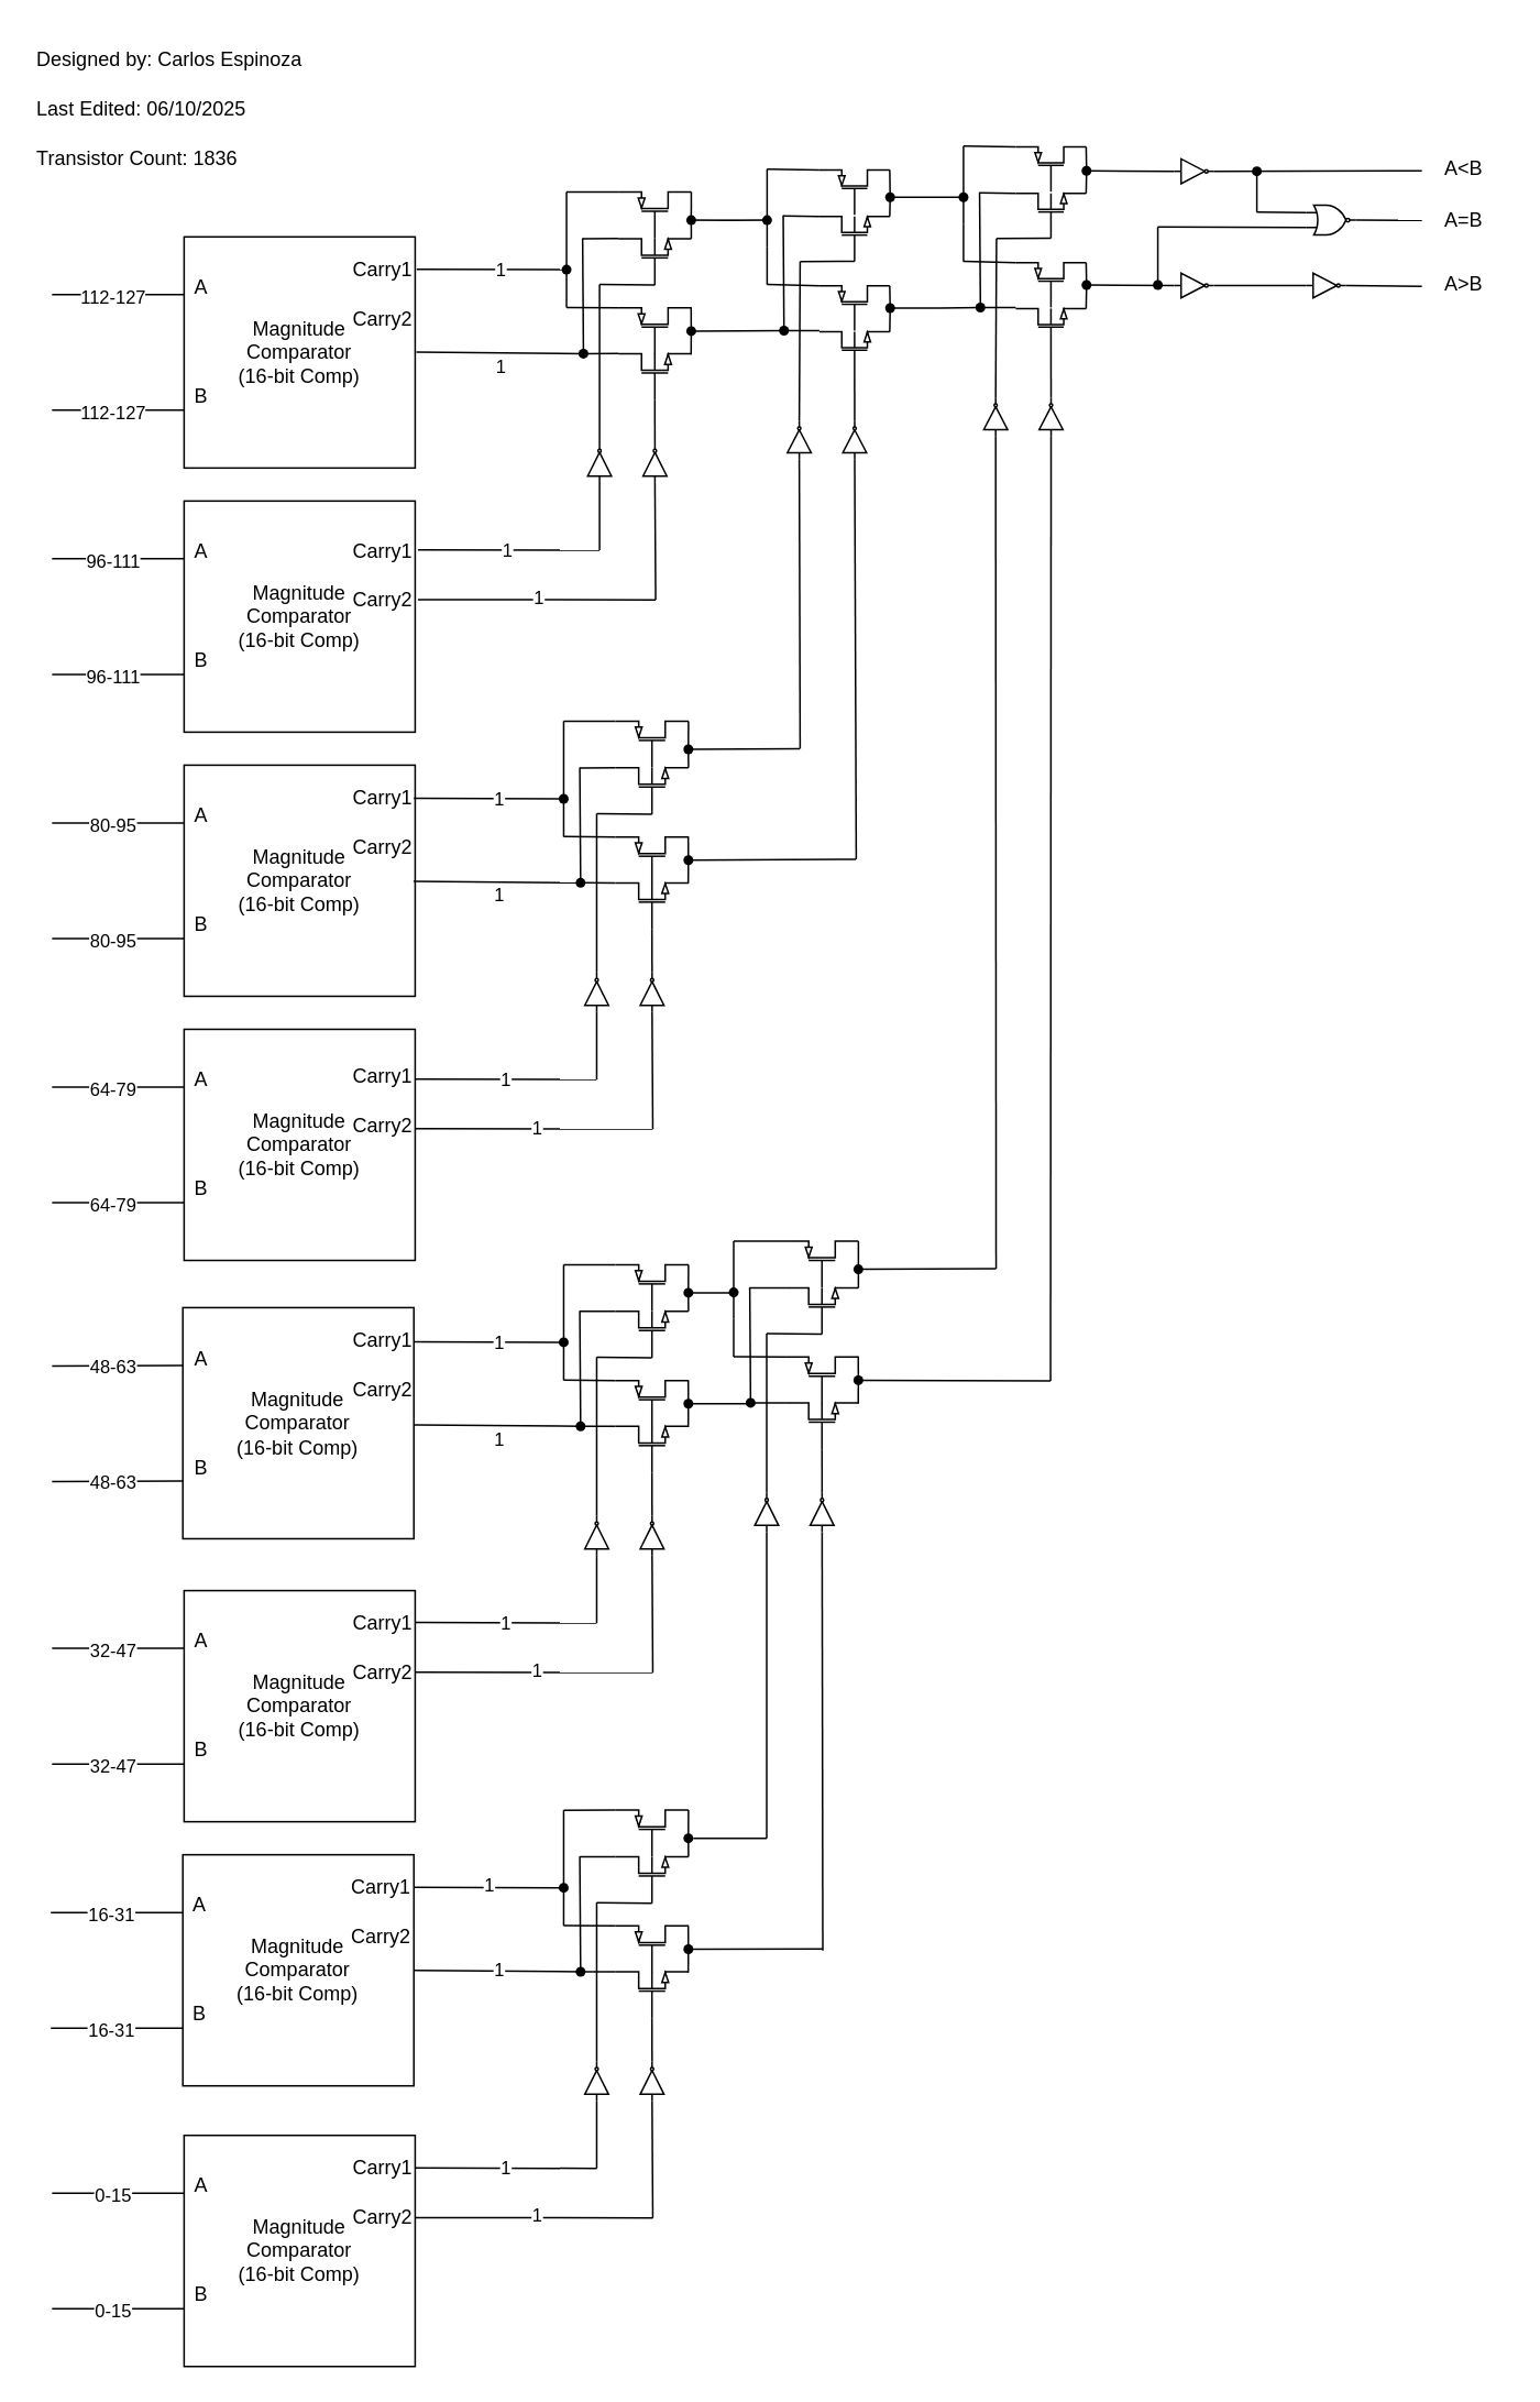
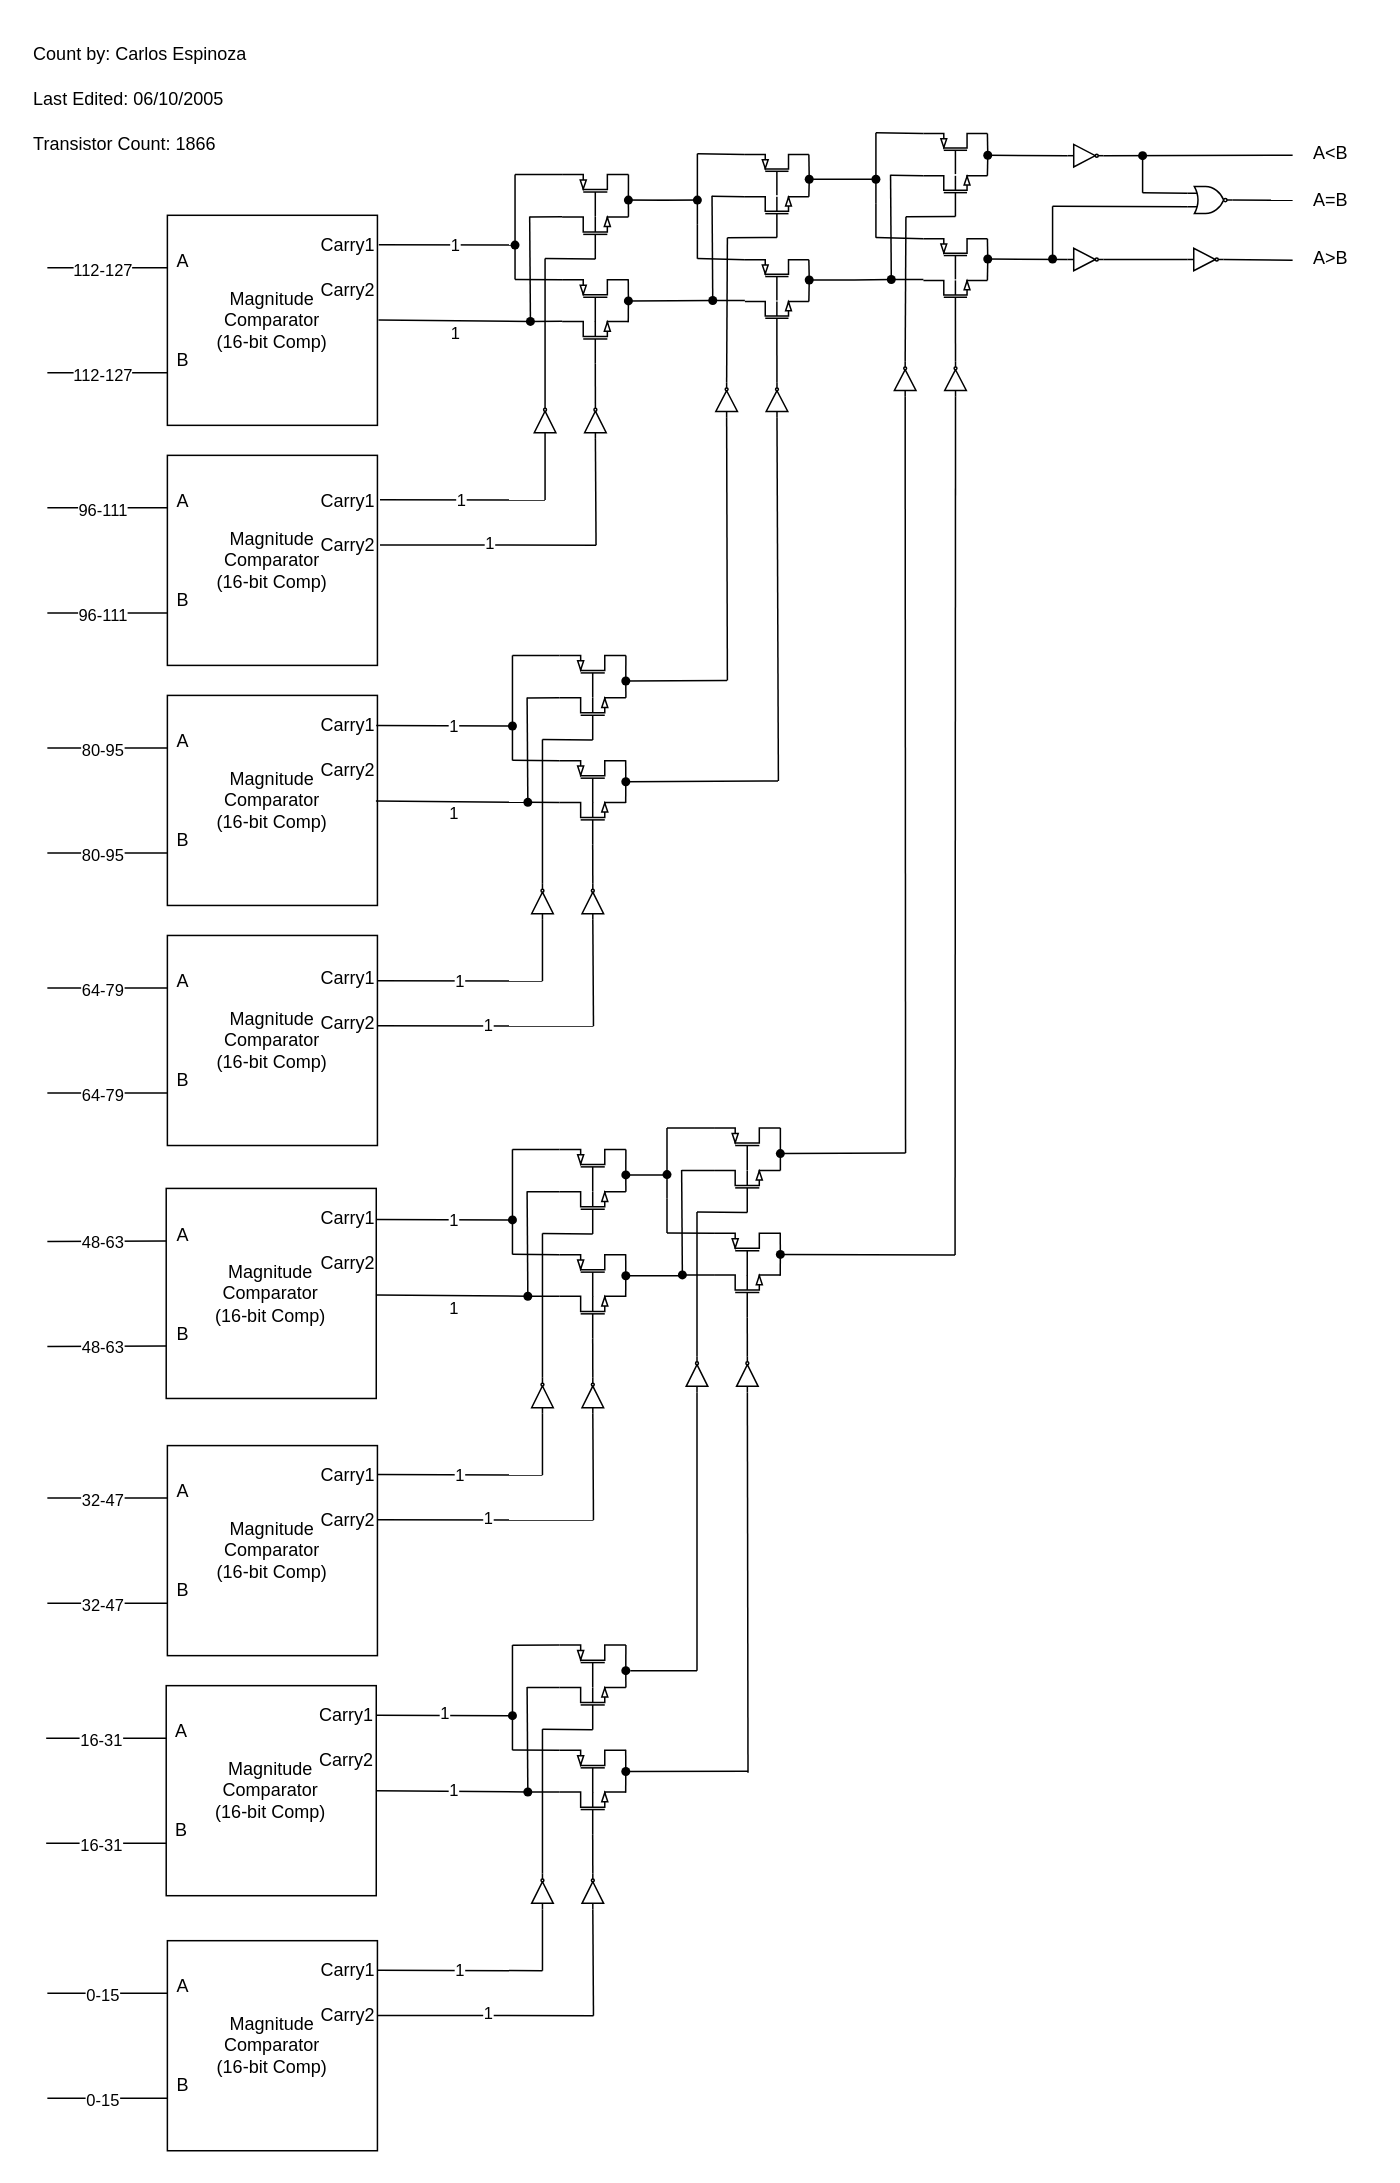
- <mxCell id="322" value="Designed by: Carlos Espinoza" style="text;html=1;align=left;verticalAlign=middle;resizable=0;points=[];autosize=1;strokeColor=none;fillColor=none;" vertex="1" parent="1"><mxGeometry x="20.22" y="20.79" width="180" height="30" as="geometry" /></mxCell>
+ <mxCell id="322" value="Count by: Carlos Espinoza" style="text;html=1;align=left;verticalAlign=middle;resizable=0;points=[];autosize=1;strokeColor=none;fillColor=none;" vertex="1" parent="1"><mxGeometry x="20.22" y="20.79" width="180" height="30" as="geometry" /></mxCell>
- <mxCell id="323" value="Last Edited: 06/10/2025" style="text;html=1;align=left;verticalAlign=middle;resizable=0;points=[];autosize=1;strokeColor=none;fillColor=none;" vertex="1" parent="1"><mxGeometry x="20.22" y="50.79" width="150" height="30" as="geometry" /></mxCell>
+ <mxCell id="323" value="Last Edited: 06/10/2005" style="text;html=1;align=left;verticalAlign=middle;resizable=0;points=[];autosize=1;strokeColor=none;fillColor=none;" vertex="1" parent="1"><mxGeometry x="20.22" y="50.79" width="150" height="30" as="geometry" /></mxCell>
- <mxCell id="324" value="Transistor Count: 1836" style="text;html=1;align=left;verticalAlign=middle;resizable=0;points=[];autosize=1;strokeColor=none;fillColor=none;" vertex="1" parent="1"><mxGeometry x="20.22" y="80.79" width="150" height="30" as="geometry" /></mxCell>
+ <mxCell id="324" value="Transistor Count: 1866" style="text;html=1;align=left;verticalAlign=middle;resizable=0;points=[];autosize=1;strokeColor=none;fillColor=none;" vertex="1" parent="1"><mxGeometry x="20.22" y="80.79" width="150" height="30" as="geometry" /></mxCell>
